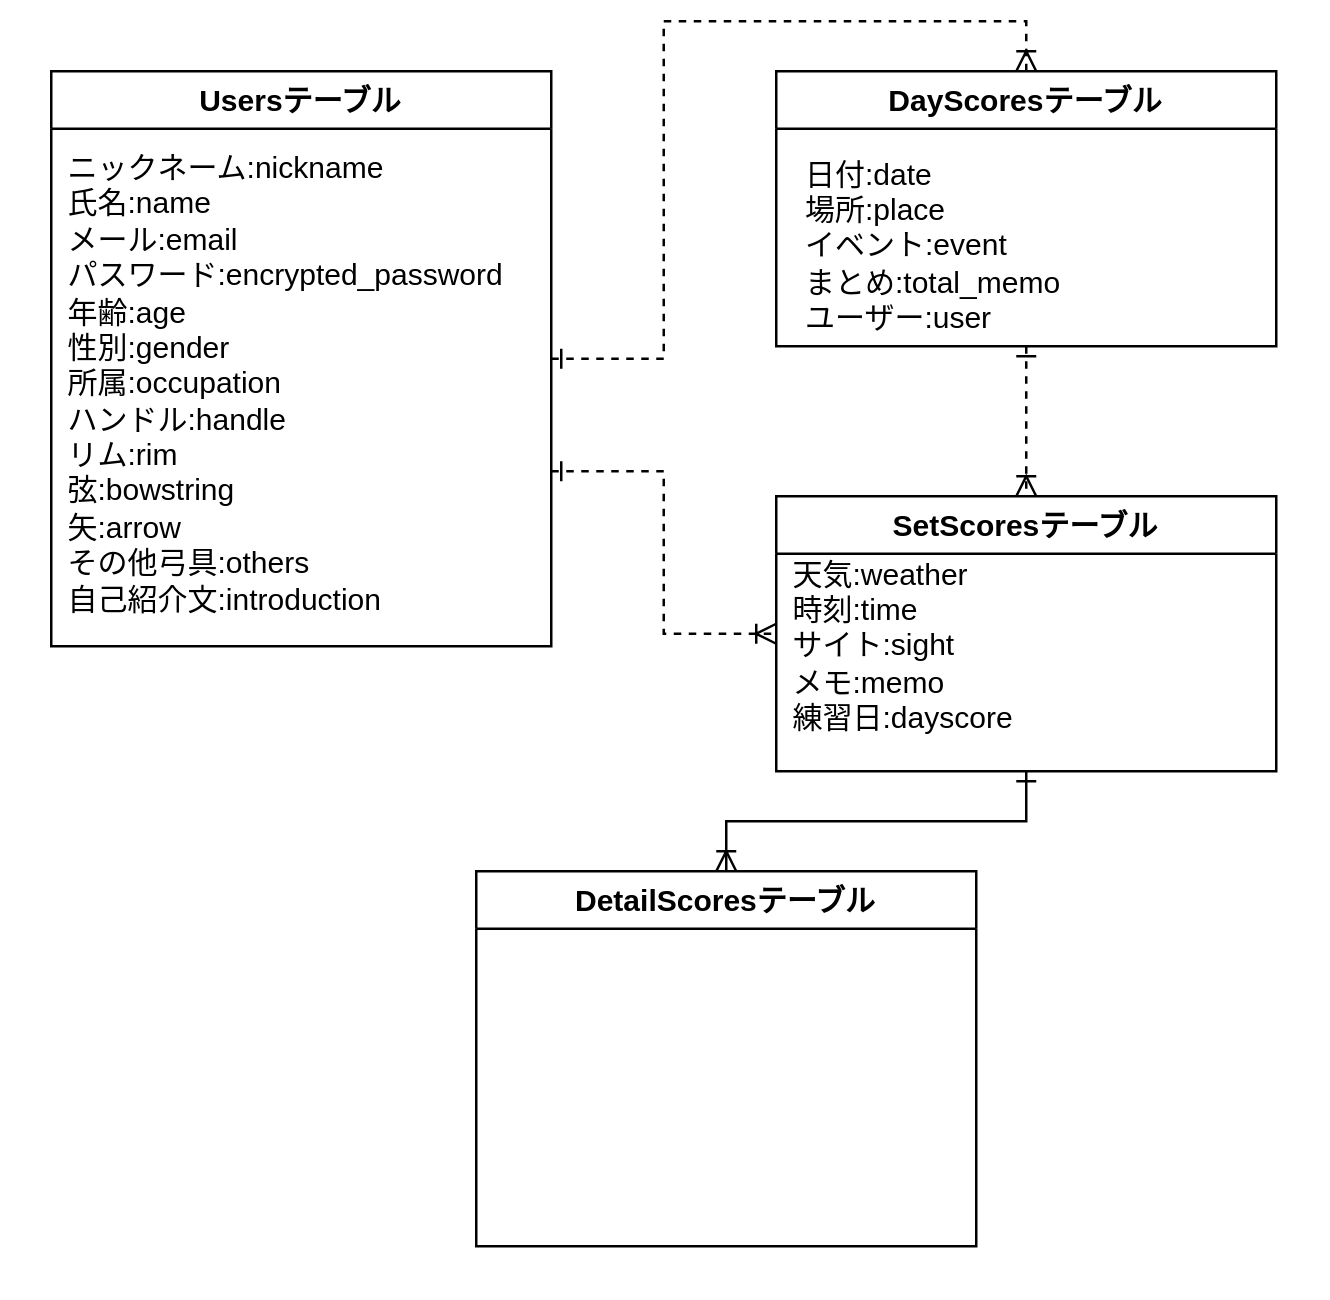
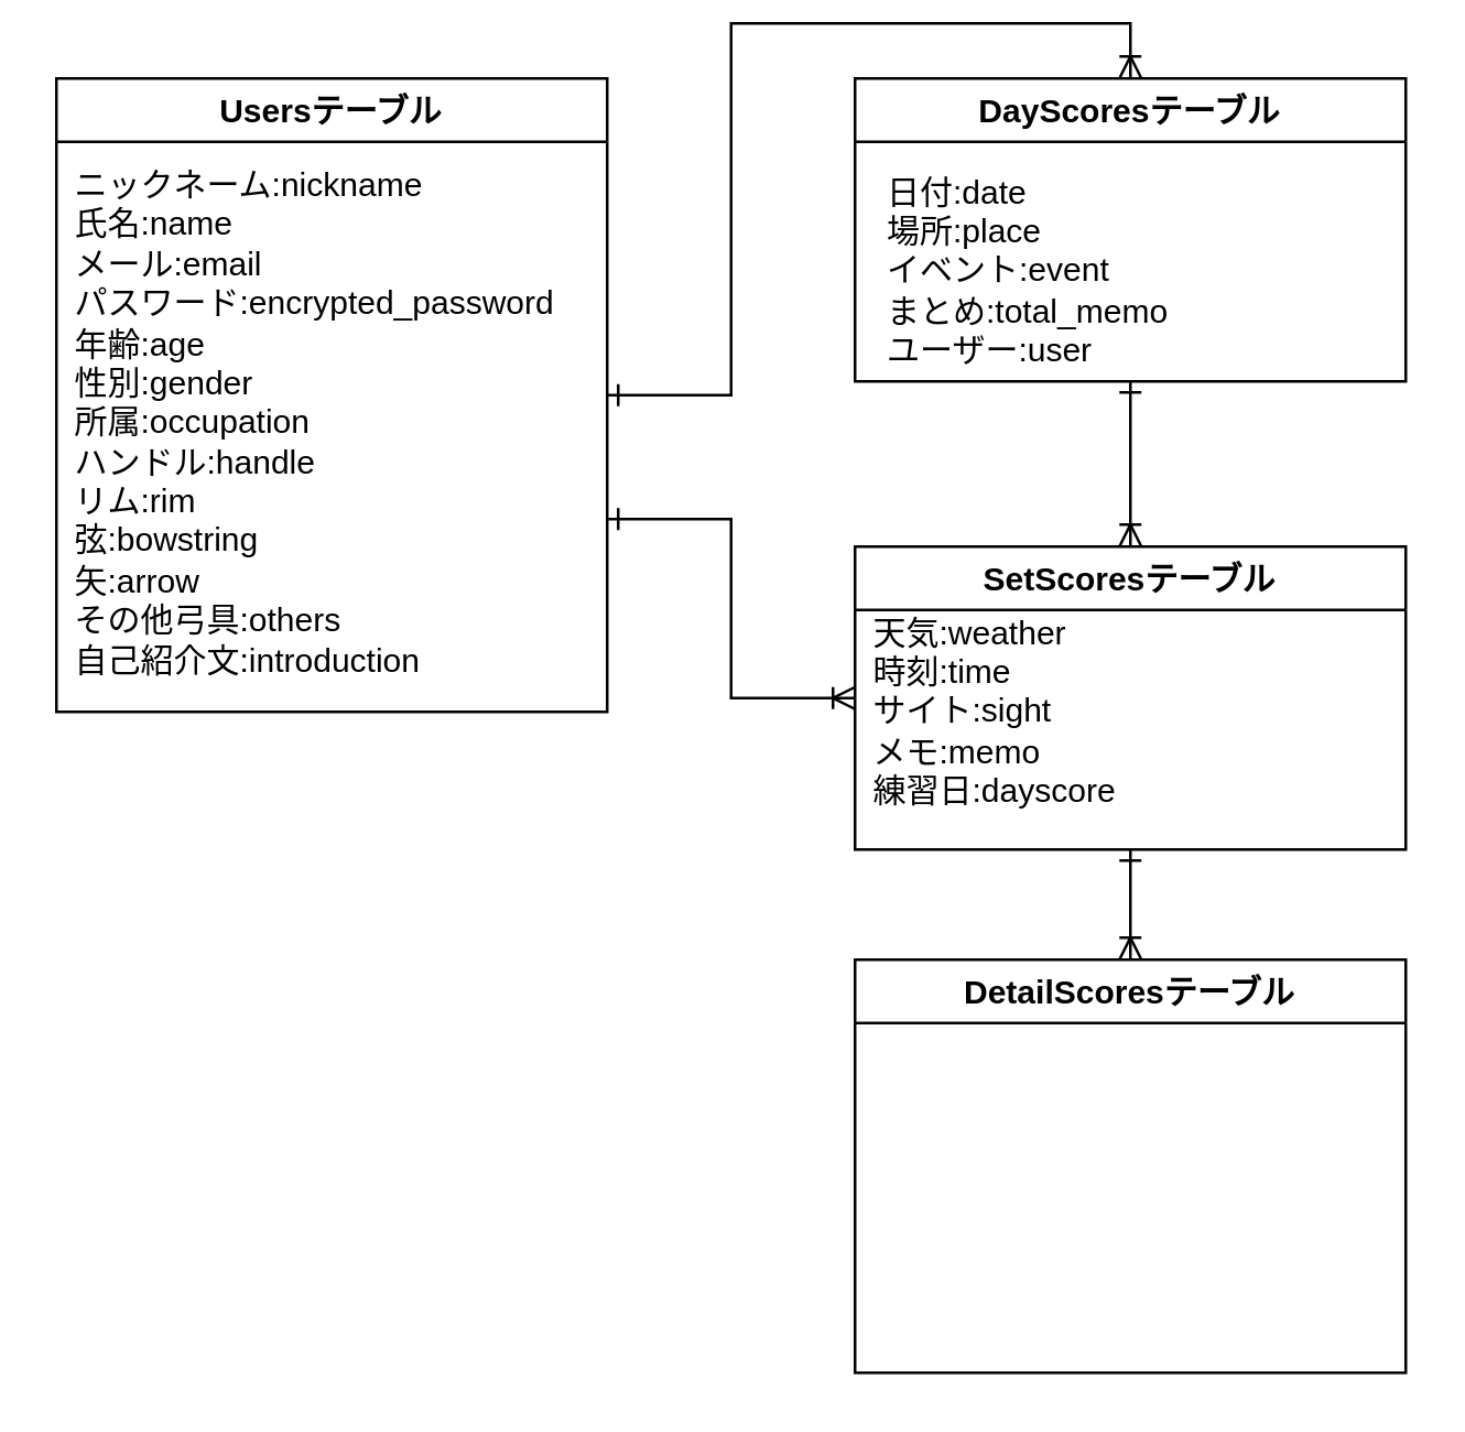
- <mxCell id="2" value="" style="edgeStyle=orthogonalEdgeStyle;rounded=0;orthogonalLoop=1;jettySize=auto;html=1;entryX=0.5;entryY=0;entryDx=0;entryDy=0;endArrow=ERoneToMany;endFill=0;startArrow=ERone;startFill=0;dashed=1;" edge="1" parent="1" source="4" target="7"><mxGeometry relative="1" as="geometry" /></mxCell>
+ <mxCell id="2" value="" style="edgeStyle=orthogonalEdgeStyle;rounded=0;orthogonalLoop=1;jettySize=auto;html=1;entryX=0.5;entryY=0;entryDx=0;entryDy=0;endArrow=ERoneToMany;endFill=0;startArrow=ERone;startFill=0;" edge="1" parent="1" source="4" target="7"><mxGeometry relative="1" as="geometry" /></mxCell>
- <mxCell id="6" value="" style="edgeStyle=orthogonalEdgeStyle;rounded=0;orthogonalLoop=1;jettySize=auto;html=1;startArrow=ERone;startFill=0;endArrow=ERoneToMany;endFill=0;dashed=1;" edge="1" parent="1" source="7" target="10"><mxGeometry relative="1" as="geometry" /></mxCell>
+ <mxCell id="6" value="" style="edgeStyle=orthogonalEdgeStyle;rounded=0;orthogonalLoop=1;jettySize=auto;html=1;startArrow=ERone;startFill=0;endArrow=ERoneToMany;endFill=0;" edge="1" parent="1" source="7" target="10"><mxGeometry relative="1" as="geometry" /></mxCell>
- <mxCell id="3" style="edgeStyle=orthogonalEdgeStyle;rounded=0;orthogonalLoop=1;jettySize=auto;html=1;entryX=0;entryY=0.5;entryDx=0;entryDy=0;startArrow=ERone;startFill=0;endArrow=ERoneToMany;endFill=0;dashed=1;" edge="1" parent="1" source="4" target="10"><mxGeometry relative="1" as="geometry"><Array as="points"><mxPoint x="265" y="180" /><mxPoint x="265" y="245" /></Array></mxGeometry></mxCell>
+ <mxCell id="3" style="edgeStyle=orthogonalEdgeStyle;rounded=0;orthogonalLoop=1;jettySize=auto;html=1;entryX=0;entryY=0.5;entryDx=0;entryDy=0;startArrow=ERone;startFill=0;endArrow=ERoneToMany;endFill=0;" edge="1" parent="1" source="4" target="10"><mxGeometry relative="1" as="geometry"><Array as="points"><mxPoint x="265" y="180" /><mxPoint x="265" y="245" /></Array></mxGeometry></mxCell>
- <mxCell id="12" value="DetailScoresテーブル" style="swimlane;startSize=23;" vertex="1" parent="1"><mxGeometry x="190" y="340" width="200" height="150" as="geometry" /></mxCell>
+ <mxCell id="12" value="DetailScoresテーブル" style="swimlane;startSize=23;" vertex="1" parent="1"><mxGeometry x="310" y="340" width="200" height="150" as="geometry" /></mxCell>
